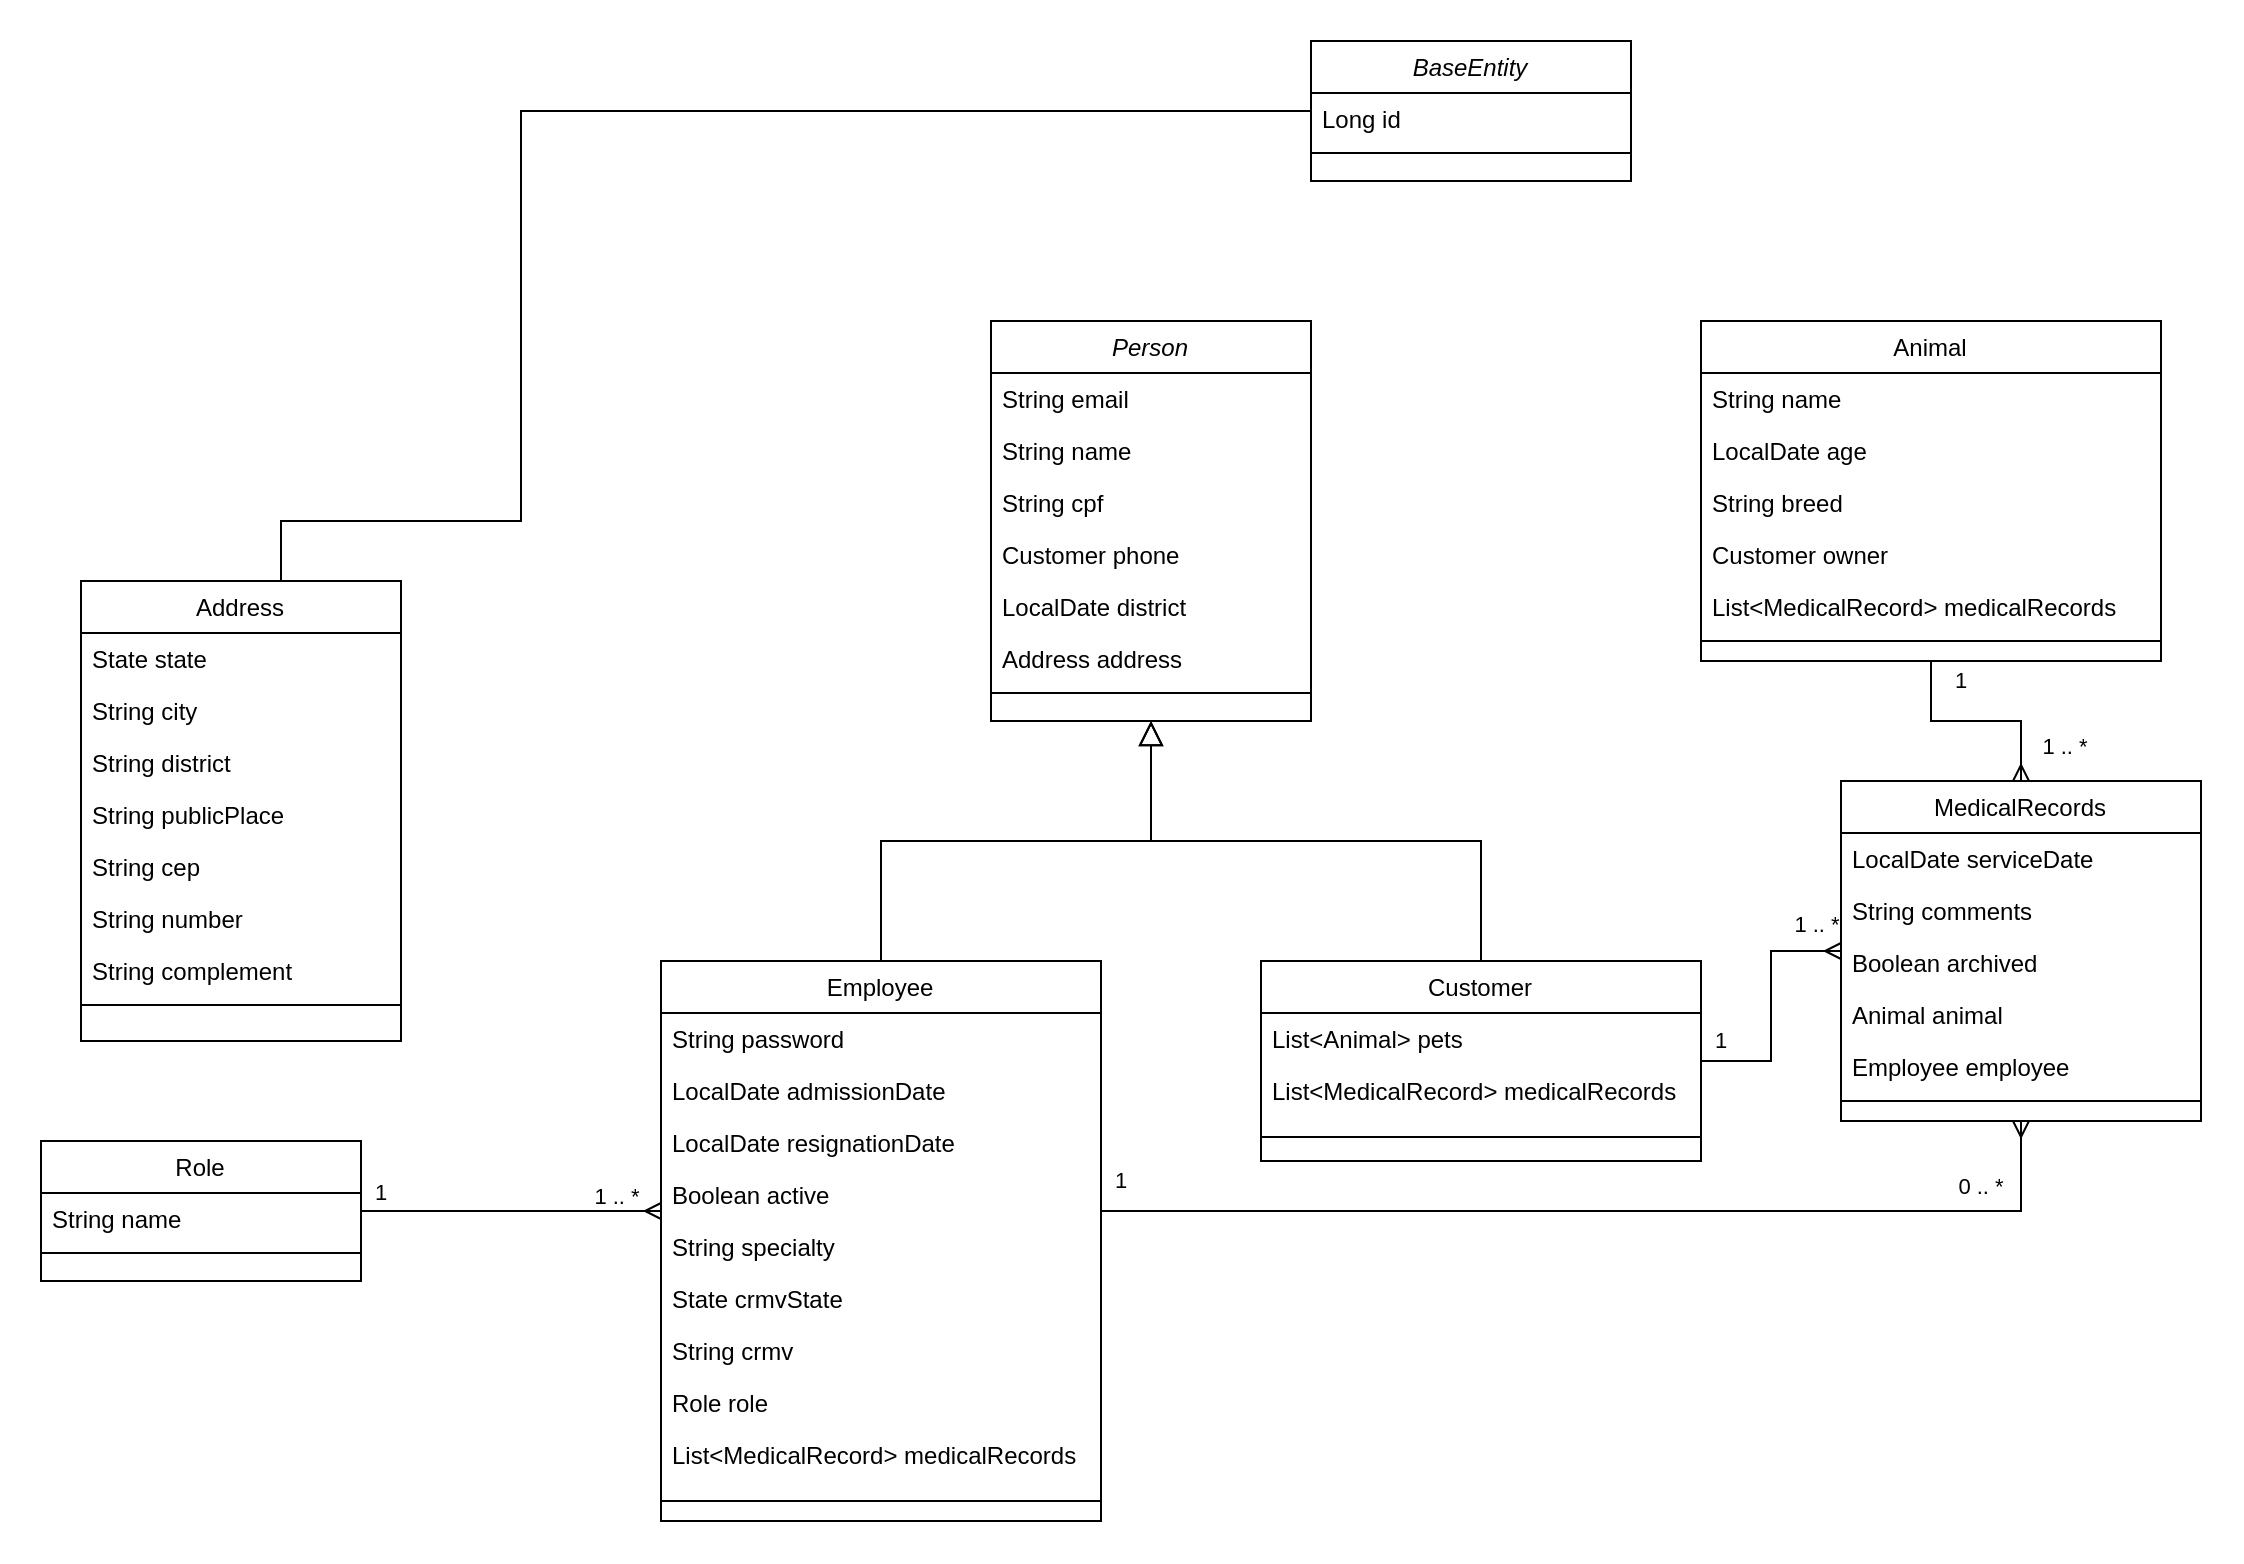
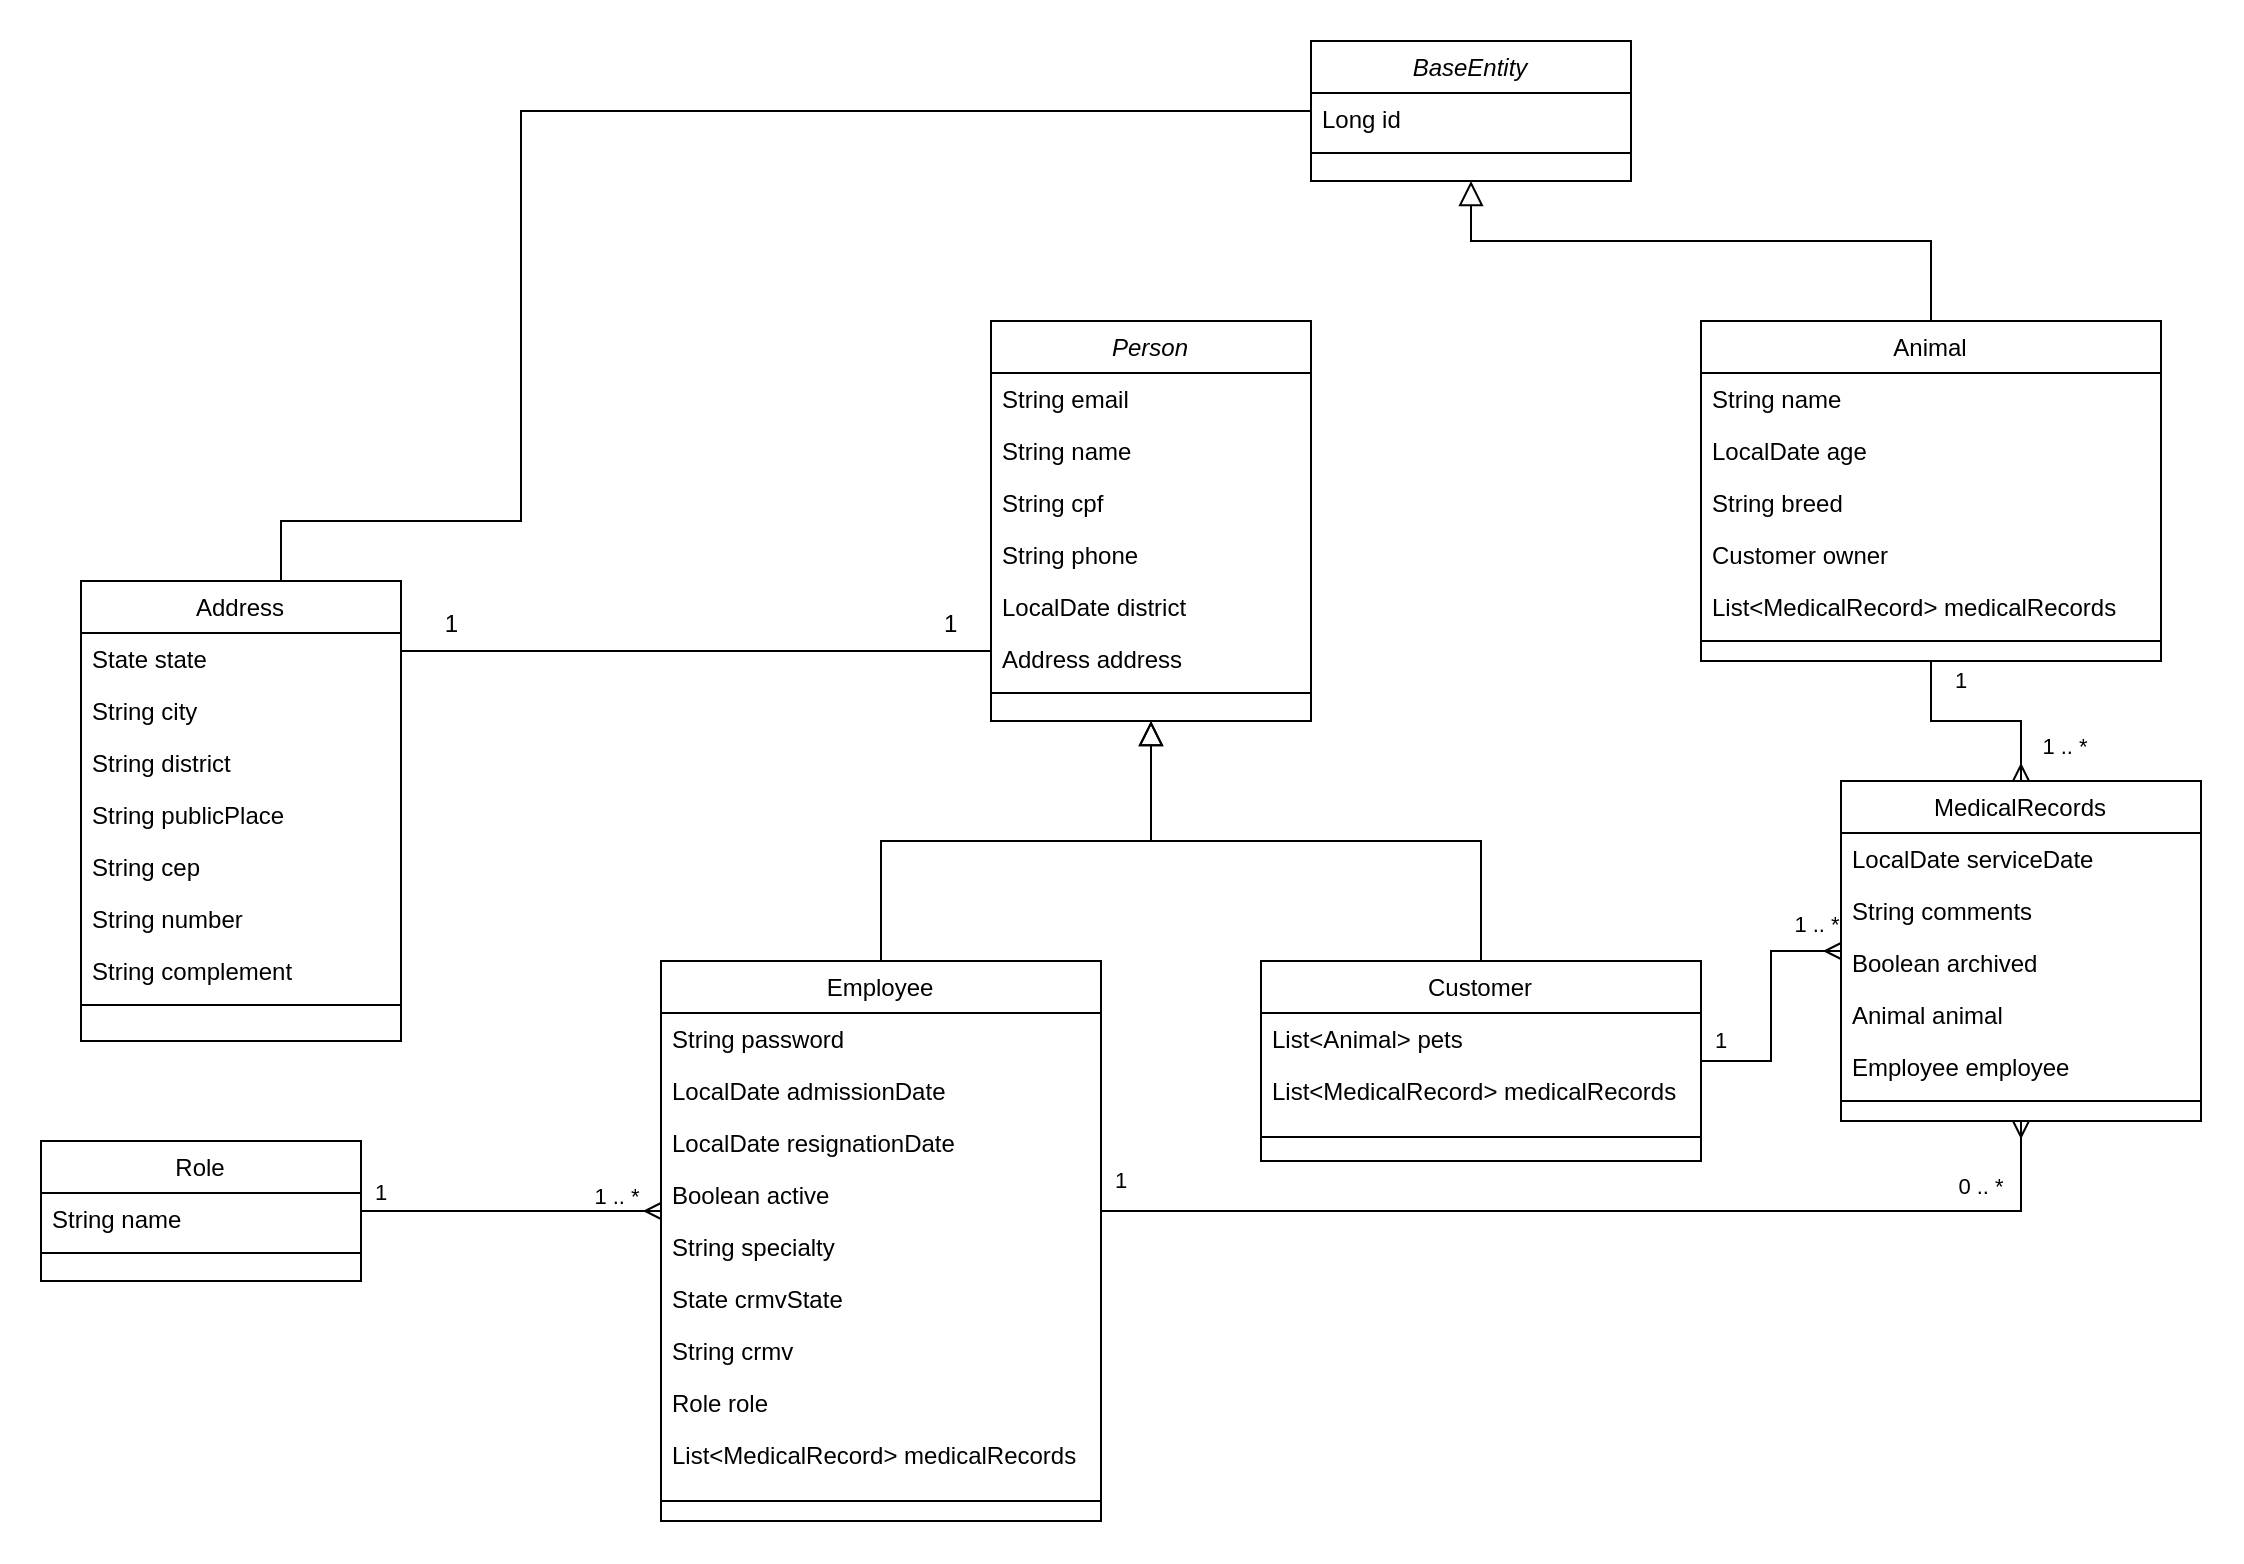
+ <mxCell id="45" style="edgeStyle=orthogonalEdgeStyle;rounded=0;orthogonalLoop=1;jettySize=auto;html=1;endArrow=block;endFill=0;shadow=0;strokeWidth=1;endSize=10;" parent="1" source="47" target="37" edge="1"><mxGeometry relative="1" as="geometry"><Array as="points"><mxPoint x="965" y="120" /><mxPoint x="735" y="120" /></Array></mxGeometry></mxCell>
- <mxCell id="6" value="Customer phone" style="text;align=left;verticalAlign=top;spacingLeft=4;spacingRight=4;overflow=hidden;rotatable=0;points=[[0,0.5],[1,0.5]];portConstraint=eastwest;rounded=0;shadow=0;html=0;" parent="2" vertex="1"><mxGeometry y="104" width="160" height="26" as="geometry" /></mxCell>
+ <mxCell id="6" value="String phone" style="text;align=left;verticalAlign=top;spacingLeft=4;spacingRight=4;overflow=hidden;rotatable=0;points=[[0,0.5],[1,0.5]];portConstraint=eastwest;rounded=0;shadow=0;html=0;" parent="2" vertex="1"><mxGeometry y="104" width="160" height="26" as="geometry" /></mxCell>
+ <mxCell id="33" value="" style="endArrow=none;shadow=0;strokeWidth=1;rounded=0;endFill=0;edgeStyle=elbowEdgeStyle;elbow=vertical;" parent="1" source="2" target="24" edge="1"><mxGeometry x="0.5" y="41" relative="1" as="geometry"><mxPoint x="520" y="222" as="sourcePoint" /><mxPoint x="680" y="222" as="targetPoint" /><mxPoint x="-40" y="32" as="offset" /></mxGeometry></mxCell>
+ <mxCell id="34" value="1" style="resizable=0;align=left;verticalAlign=bottom;labelBackgroundColor=none;fontSize=12;" parent="33" connectable="0" vertex="1"><mxGeometry x="-1" relative="1" as="geometry"><mxPoint x="-25" y="-5" as="offset" /></mxGeometry></mxCell>
+ <mxCell id="35" value="1" style="resizable=0;align=right;verticalAlign=bottom;labelBackgroundColor=none;fontSize=12;" parent="33" connectable="0" vertex="1"><mxGeometry x="1" relative="1" as="geometry"><mxPoint x="30" y="-5" as="offset" /></mxGeometry></mxCell>
